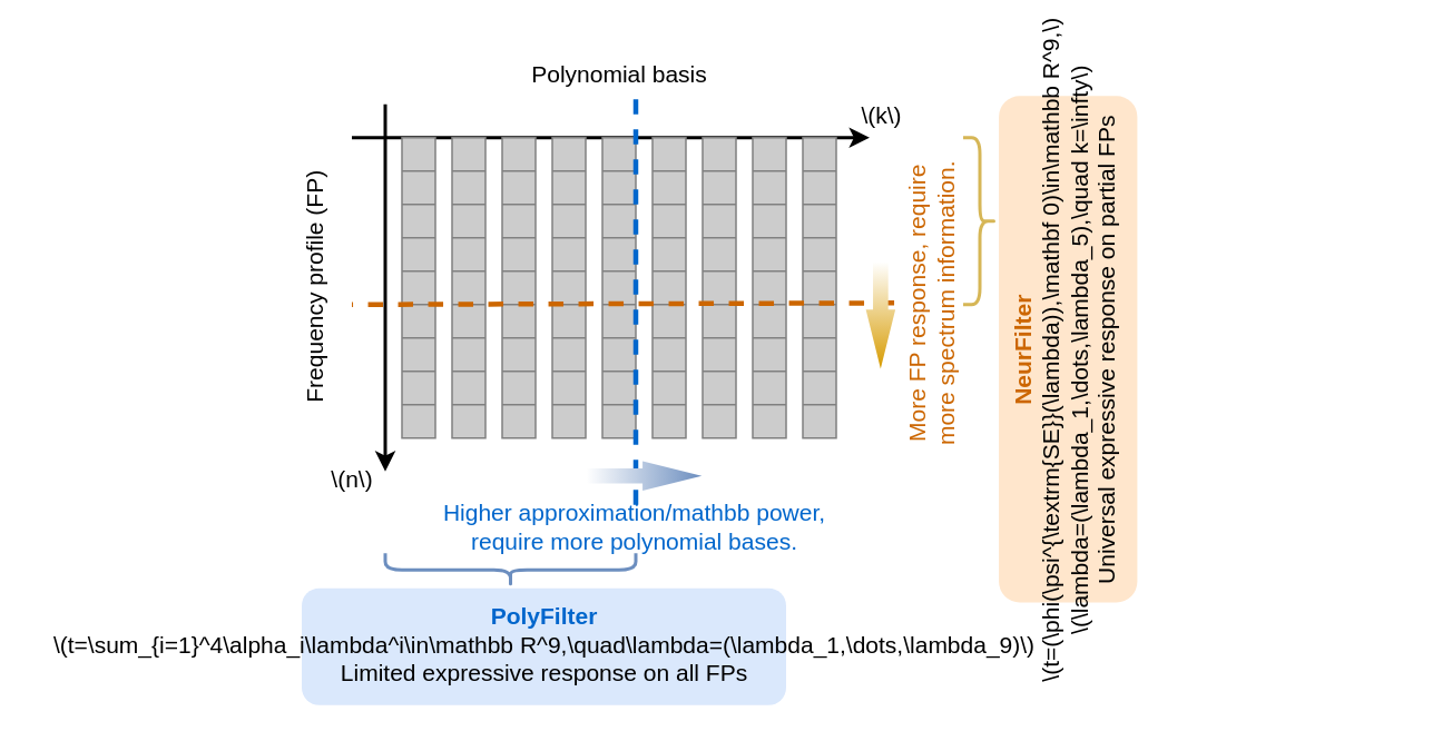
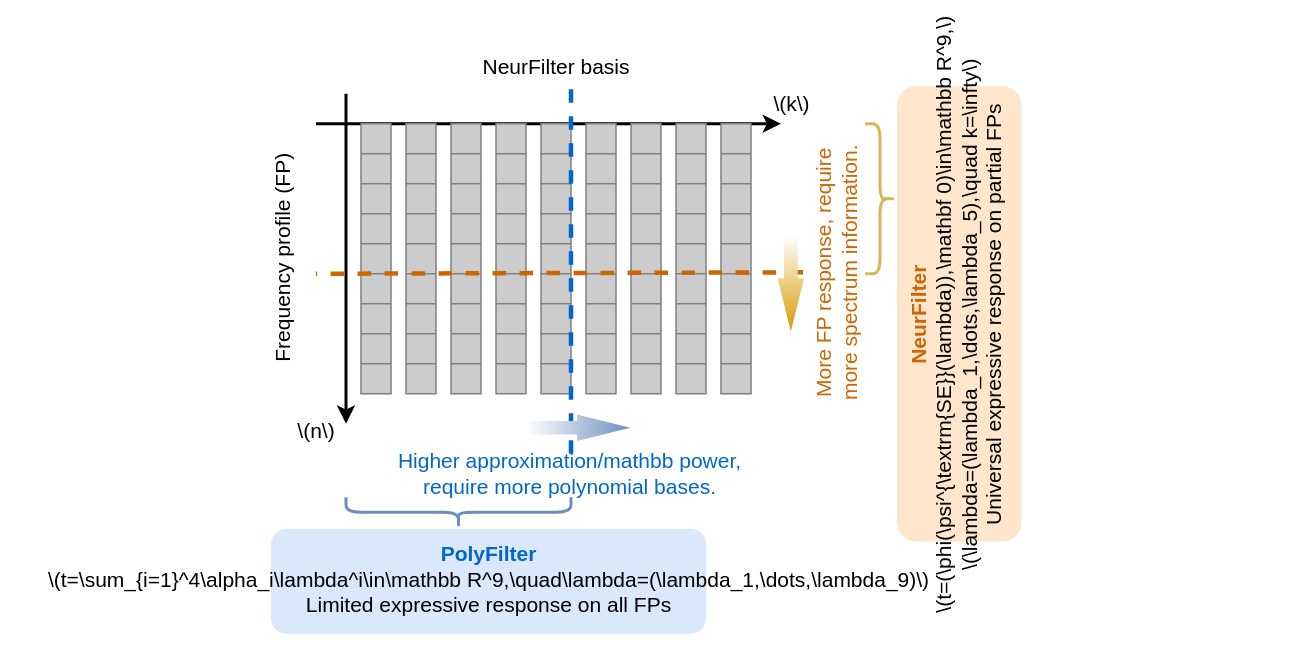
- <mxCell id="221" value="Polynomial basis" style="text;html=1;align=center;verticalAlign=middle;resizable=0;points=[];autosize=1;strokeColor=none;fillColor=none;fontSize=14;" parent="1" vertex="1"><mxGeometry x="305" y="20" width="130" height="30" as="geometry" /></mxCell>
+ <mxCell id="221" value="NeurFilter basis" style="text;html=1;align=center;verticalAlign=middle;resizable=0;points=[];autosize=1;strokeColor=none;fillColor=none;fontSize=14;" parent="1" vertex="1"><mxGeometry x="305" y="20" width="130" height="30" as="geometry" /></mxCell>
